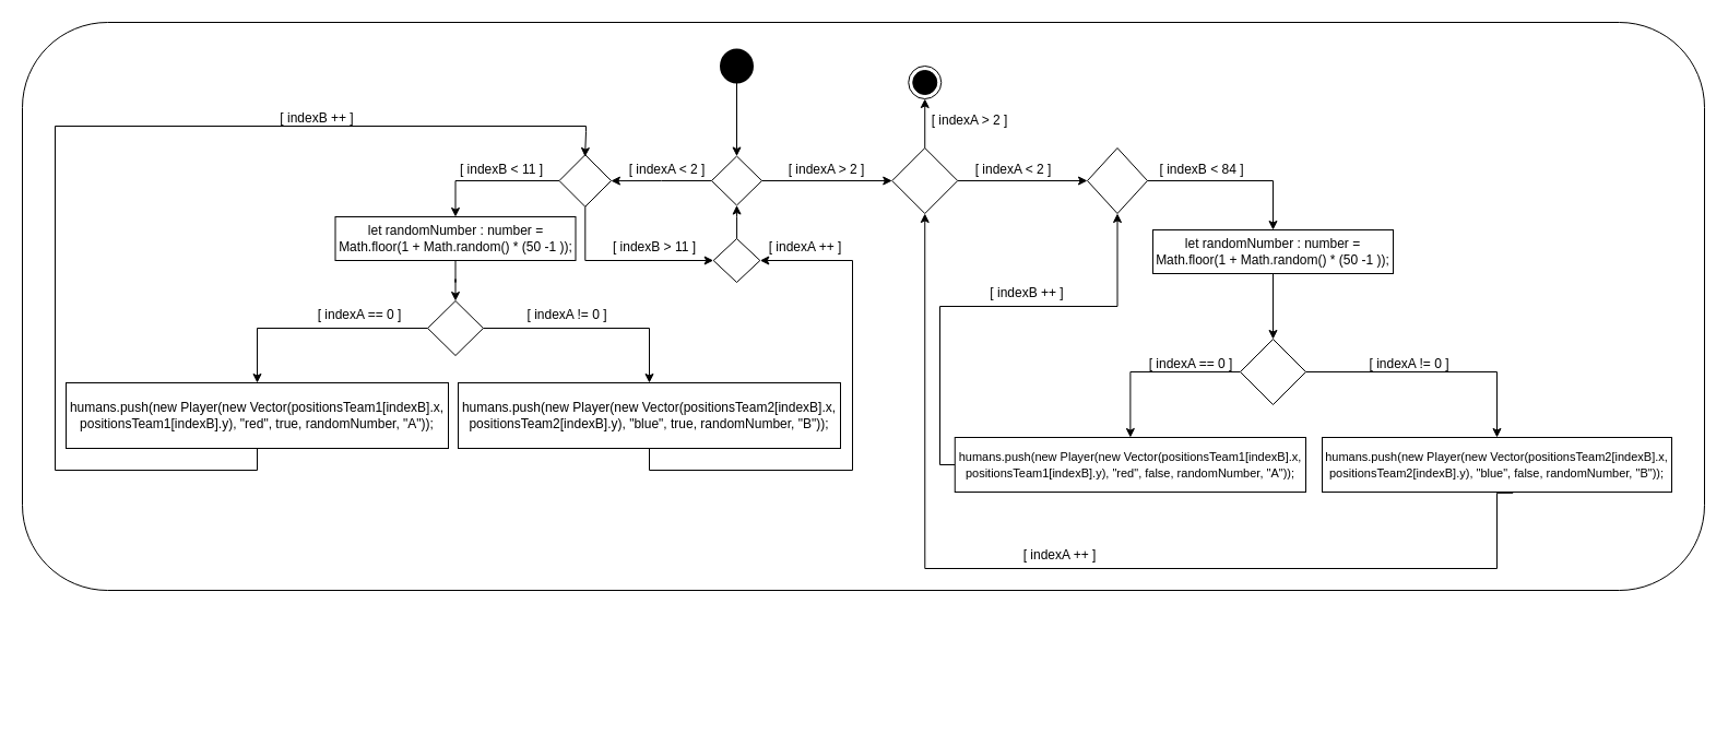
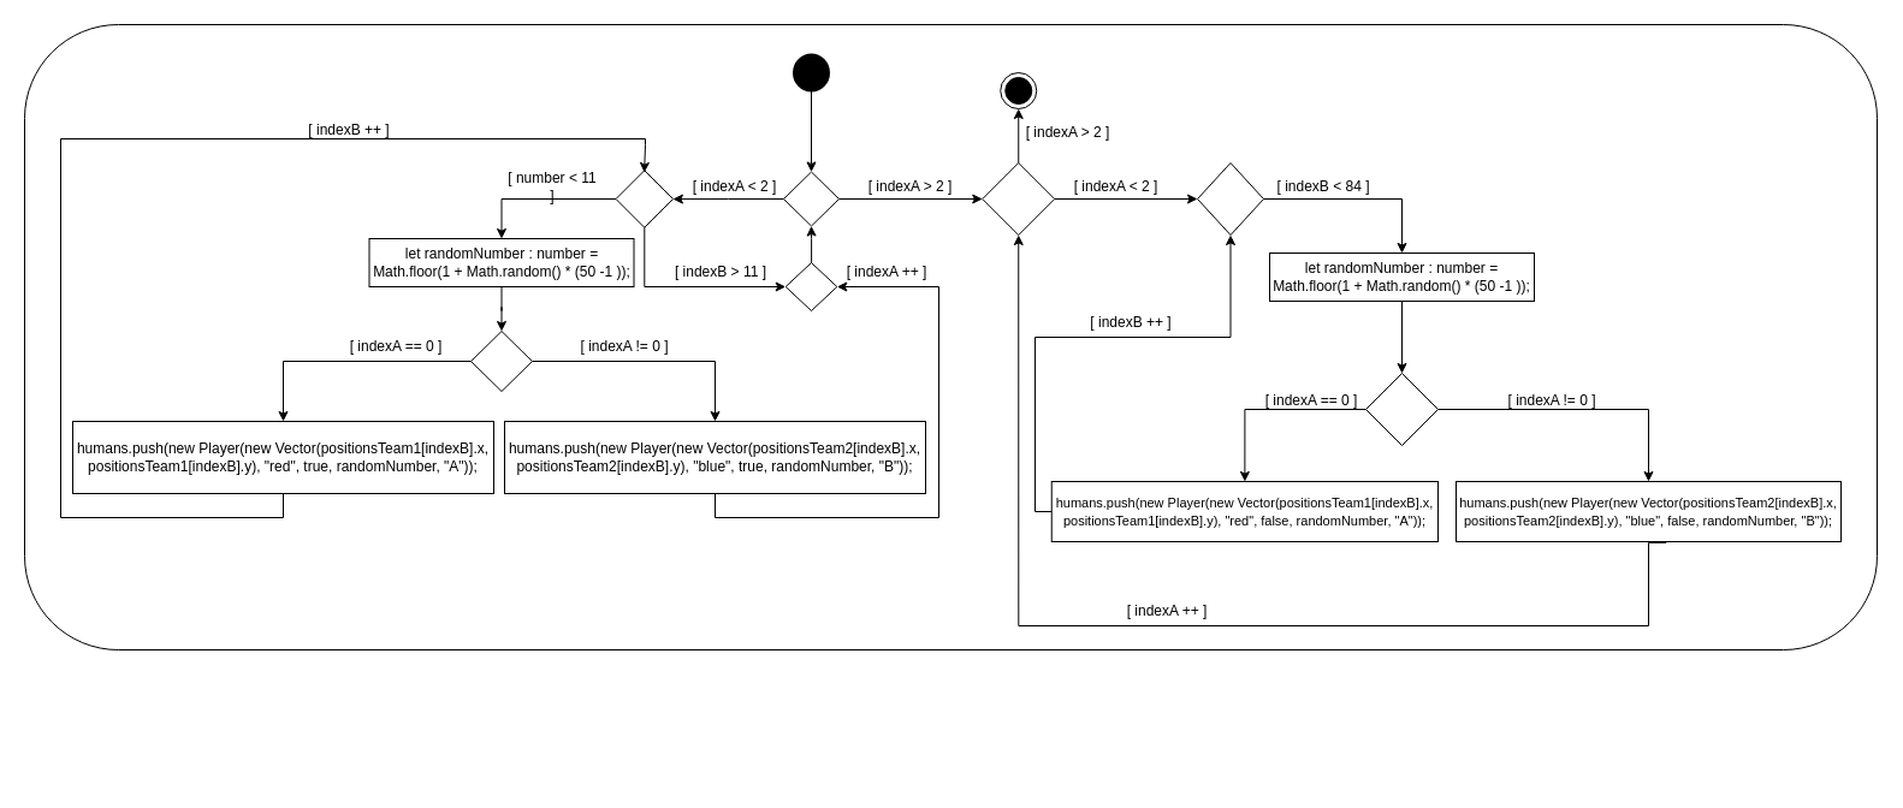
- <mxCell id="14" value="[ indexB &amp;lt; 11 ]" style="text;html=1;strokeColor=none;fillColor=none;align=center;verticalAlign=middle;whiteSpace=wrap;rounded=0;" parent="4" vertex="1"><mxGeometry x="80" y="57.5" width="80" height="15" as="geometry" /></mxCell>
+ <mxCell id="14" value="[ number &amp;lt; 11 ]" style="text;html=1;strokeColor=none;fillColor=none;align=center;verticalAlign=middle;whiteSpace=wrap;rounded=0;" parent="4" vertex="1"><mxGeometry x="80" y="57.5" width="80" height="15" as="geometry" /></mxCell>
